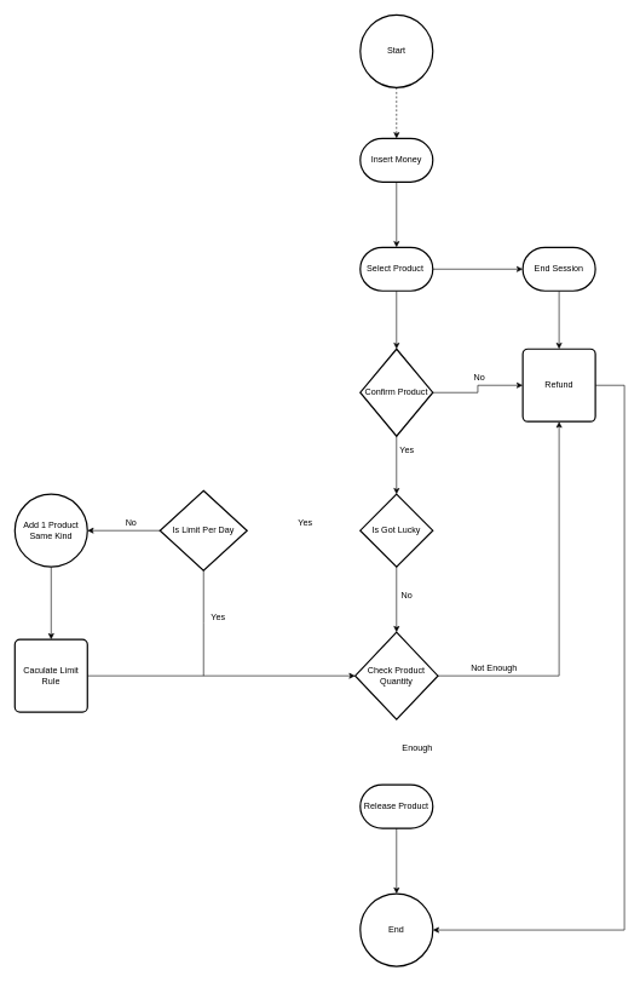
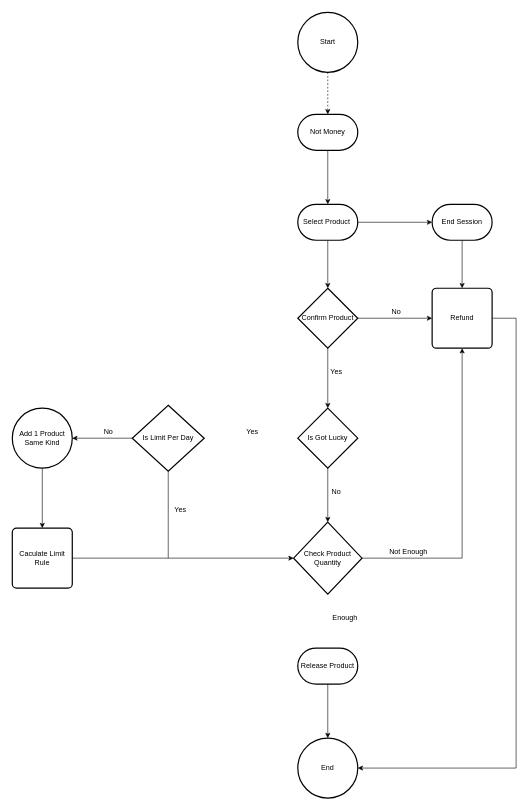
- <mxCell id="5" value="Insert Money" style="strokeWidth=2;html=1;shape=mxgraph.flowchart.terminator;whiteSpace=wrap;" parent="1" vertex="1"><mxGeometry x="496" y="190" width="100" height="60" as="geometry" /></mxCell>
+ <mxCell id="5" value="Not Money" style="strokeWidth=2;html=1;shape=mxgraph.flowchart.terminator;whiteSpace=wrap;" parent="1" vertex="1"><mxGeometry x="496" y="190" width="100" height="60" as="geometry" /></mxCell>
- <mxCell id="11" value="Confirm Product" style="strokeWidth=2;html=1;shape=mxgraph.flowchart.decision;whiteSpace=wrap;" parent="1" vertex="1"><mxGeometry x="496" y="480" width="100" height="120" as="geometry" /></mxCell>
+ <mxCell id="11" value="Confirm Product" style="strokeWidth=2;html=1;shape=mxgraph.flowchart.decision;whiteSpace=wrap;" parent="1" vertex="1"><mxGeometry x="496" y="480" width="100" height="100" as="geometry" /></mxCell>
